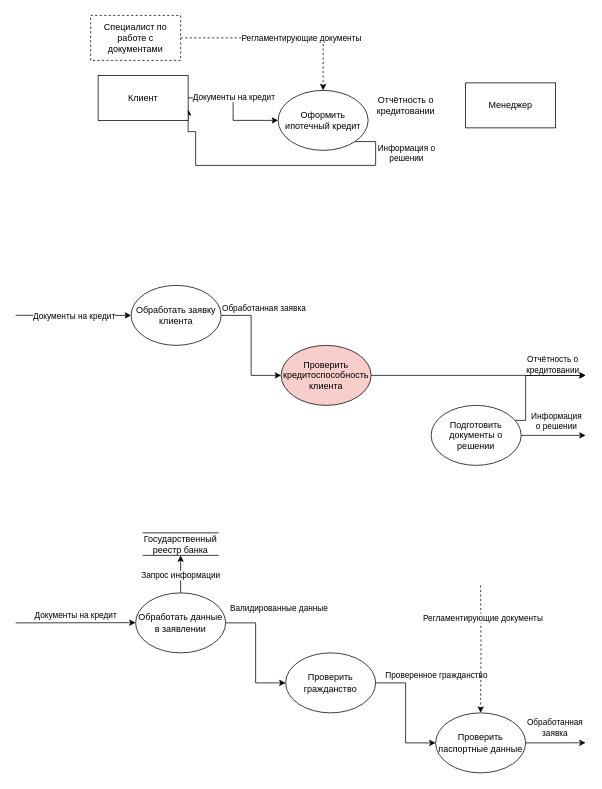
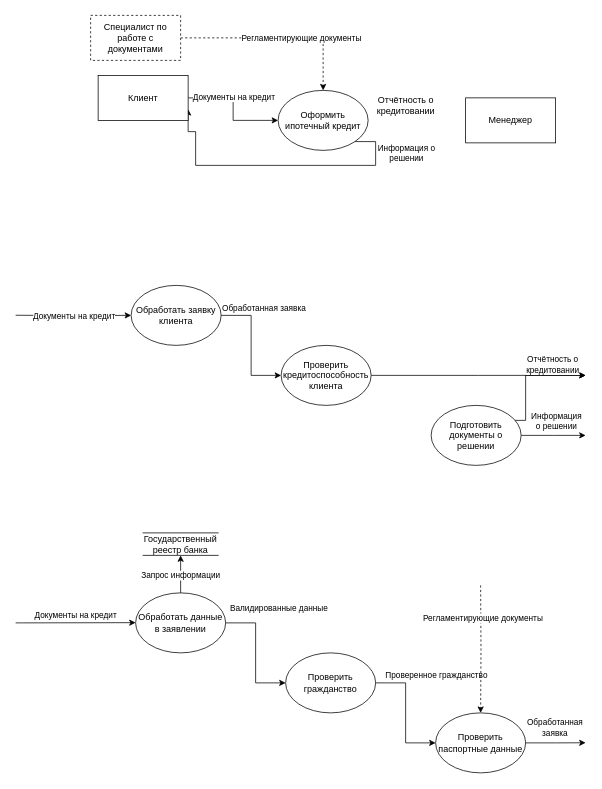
- <mxCell id="8" value="Менеджер" style="rounded=0;whiteSpace=wrap;html=1;" parent="1" vertex="1"><mxGeometry x="620" y="110" width="120" height="60" as="geometry" /></mxCell>
+ <mxCell id="8" value="Менеджер" style="rounded=0;whiteSpace=wrap;html=1;" parent="1" vertex="1"><mxGeometry x="620" y="130" width="120" height="60" as="geometry" /></mxCell>
- <mxCell id="14" value="Проверить кредитоспособность клиента" style="ellipse;whiteSpace=wrap;html=1;fillColor=#f8cecc;" parent="1" vertex="1"><mxGeometry x="374" y="460" width="120" height="80" as="geometry" /></mxCell>
+ <mxCell id="14" value="Проверить кредитоспособность клиента" style="ellipse;whiteSpace=wrap;html=1;" parent="1" vertex="1"><mxGeometry x="374" y="460" width="120" height="80" as="geometry" /></mxCell>
